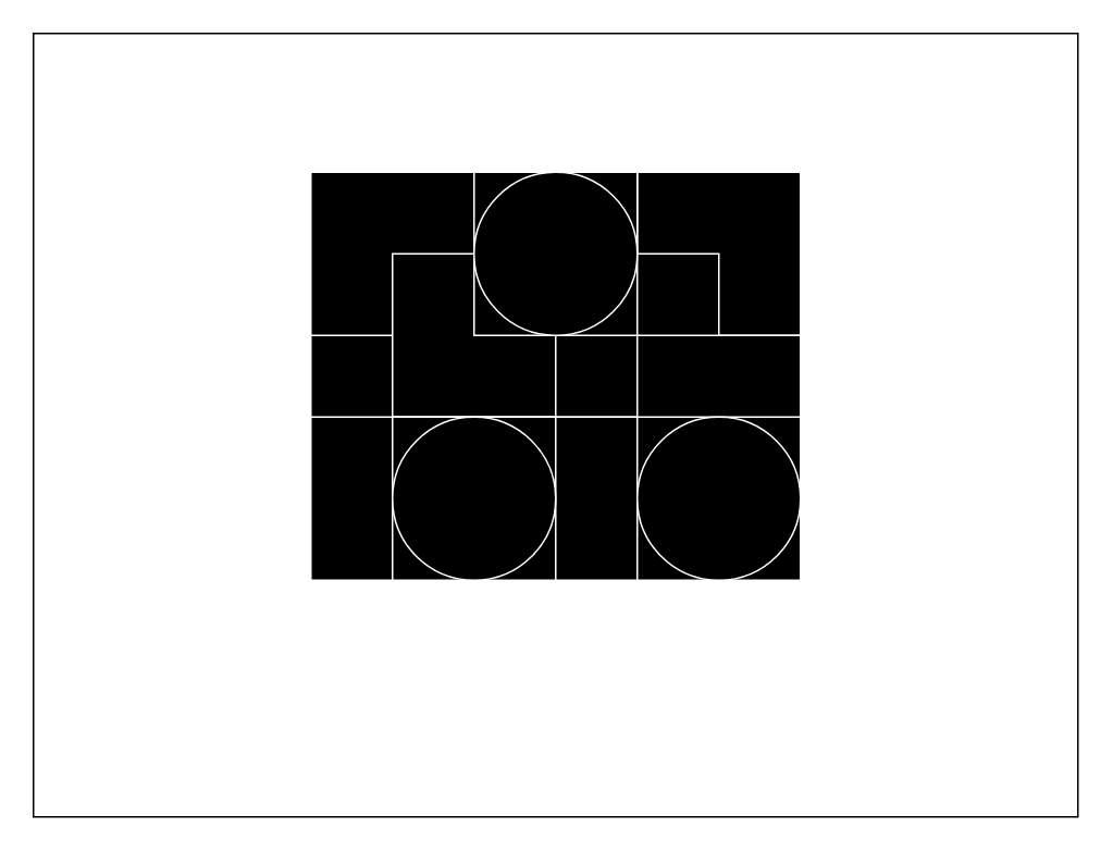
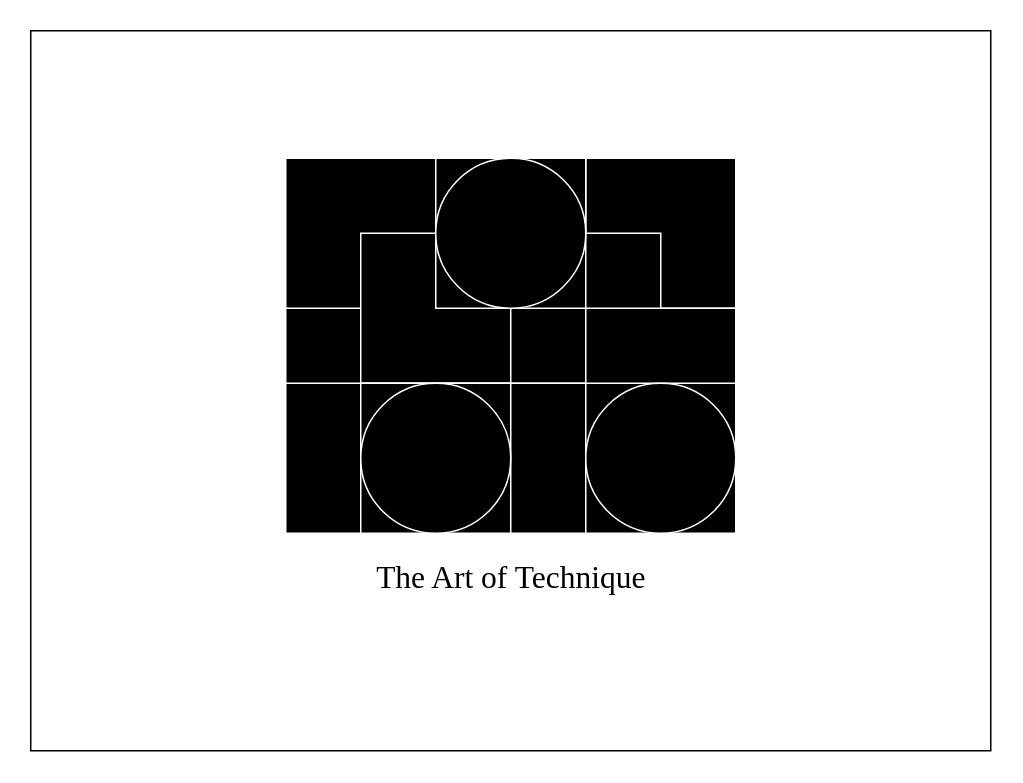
+ <mxCell id="19" value="&lt;font style=&quot;font-size: 21px;&quot; face=&quot;Source Code Pro, ExtraLight&quot;&gt;The Art of Technique&lt;/font&gt;" style="text;html=1;align=center;verticalAlign=middle;resizable=0;points=[];autosize=1;strokeColor=none;fillColor=none;" vertex="1" parent="3"><mxGeometry x="10" y="260" width="280" height="40" as="geometry" /></mxCell>
